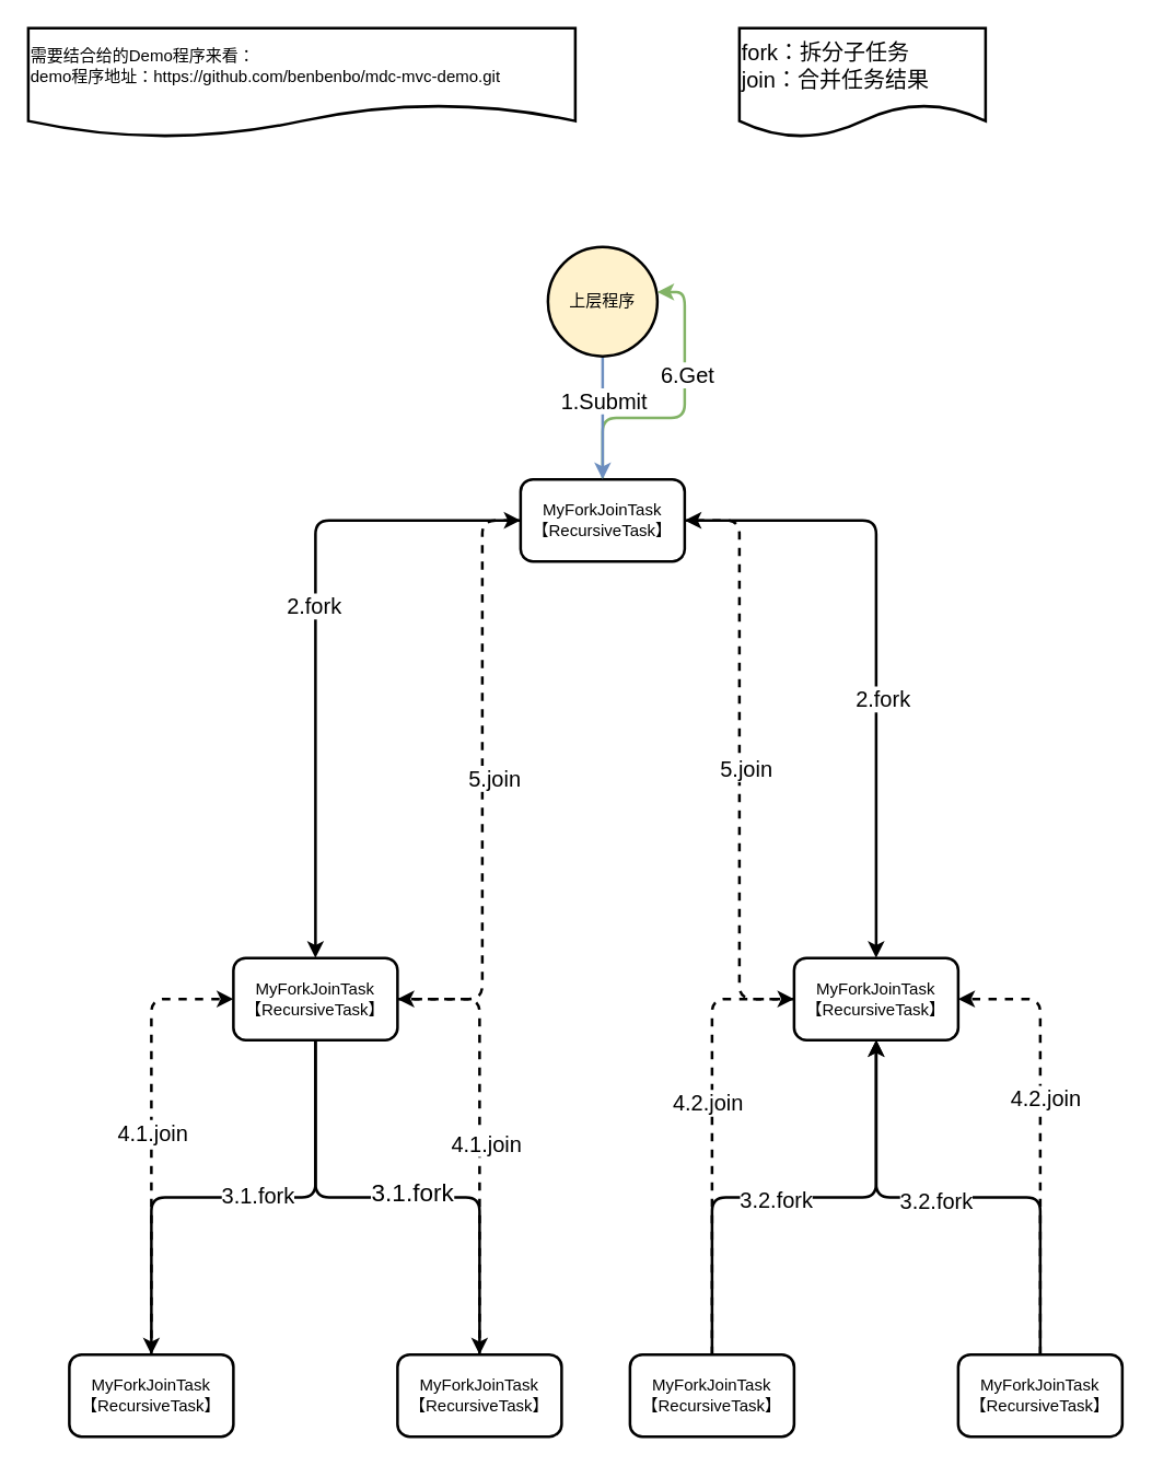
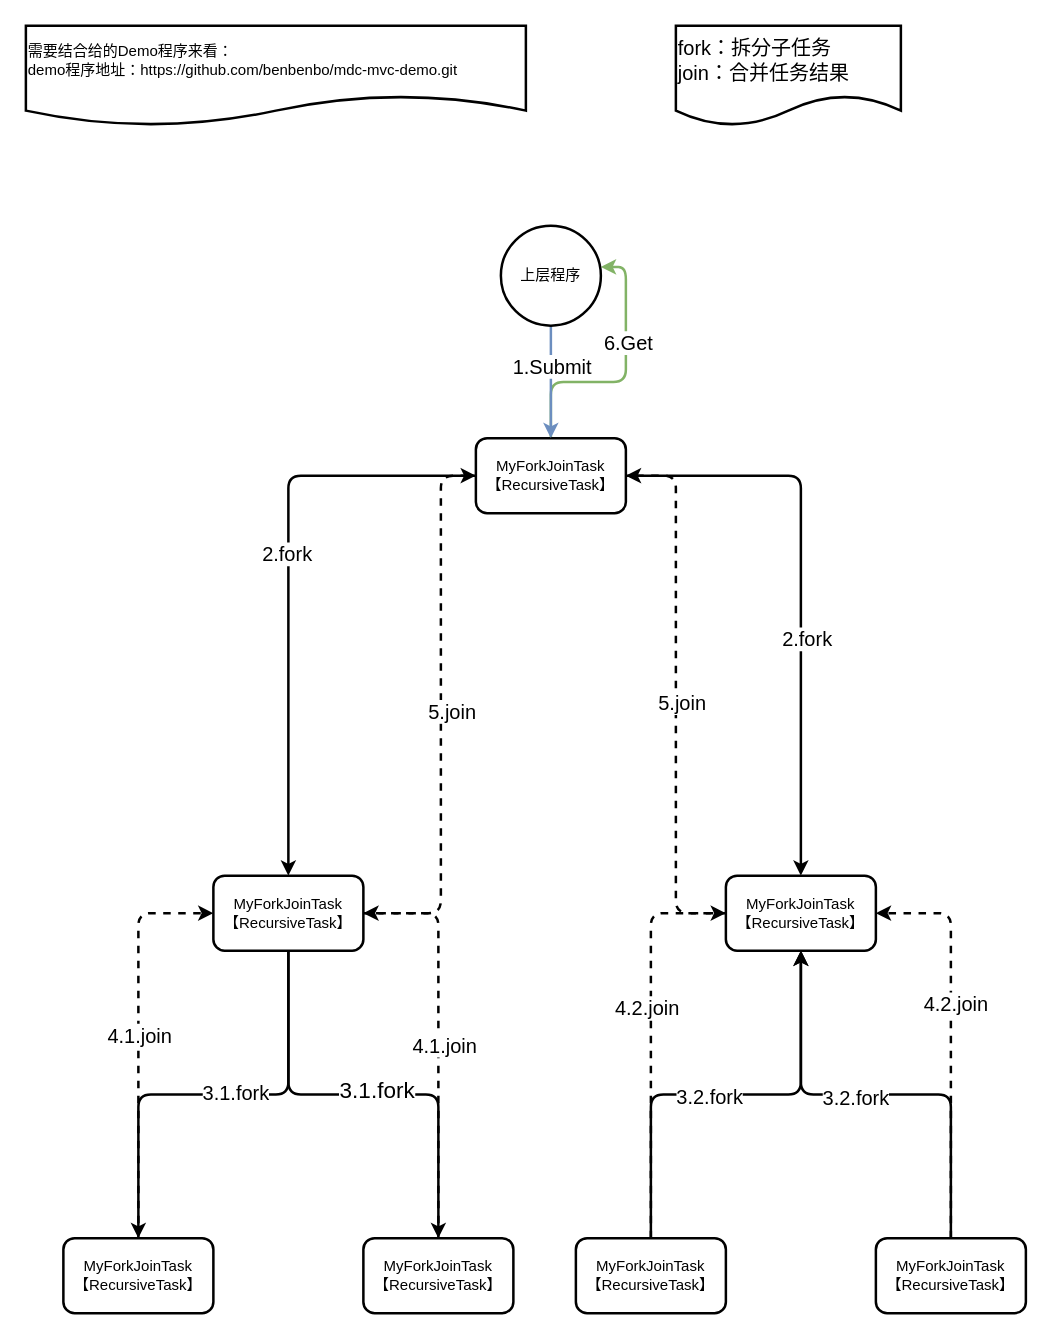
- <mxCell id="12" value="上层程序" style="ellipse;whiteSpace=wrap;html=1;aspect=fixed;strokeWidth=2;rounded=1;fillColor=#fff2cc;" vertex="1" parent="1"><mxGeometry x="400" y="180" width="80" height="80" as="geometry" /></mxCell>
+ <mxCell id="12" value="上层程序" style="ellipse;whiteSpace=wrap;html=1;aspect=fixed;strokeWidth=2;rounded=1;" vertex="1" parent="1"><mxGeometry x="400" y="180" width="80" height="80" as="geometry" /></mxCell>
